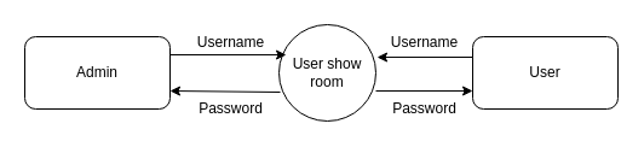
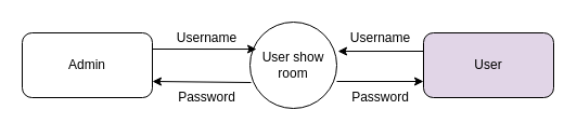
- <mxCell id="8" value="User" style="rounded=1;whiteSpace=wrap;html=1;" vertex="1" parent="1"><mxGeometry x="390" y="30" width="120" height="60" as="geometry" /></mxCell>
+ <mxCell id="8" value="User" style="rounded=1;whiteSpace=wrap;html=1;fillColor=#e1d5e7;" vertex="1" parent="1"><mxGeometry x="390" y="30" width="120" height="60" as="geometry" /></mxCell>
